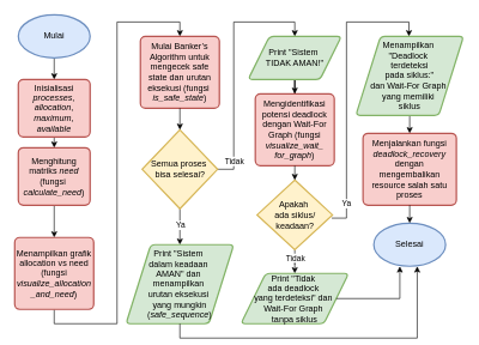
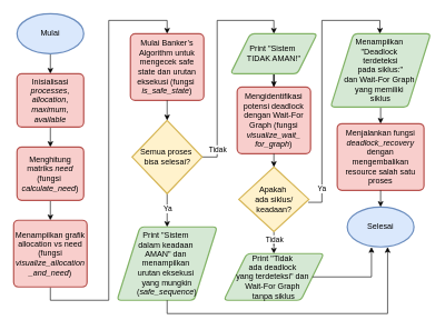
- <mxCell id="7" value="Menghitung matriks&amp;nbsp;&lt;i&gt;need &lt;/i&gt;(fungsi&amp;nbsp;&lt;div&gt;&lt;i&gt;calculate_need&lt;/i&gt;)&lt;/div&gt;" style="rounded=1;whiteSpace=wrap;html=1;absoluteArcSize=1;arcSize=14;strokeWidth=2;fillColor=#f8cecc;strokeColor=#b85450;" vertex="1" parent="1"><mxGeometry x="25" y="205" width="100" height="80" as="geometry" /></mxCell>
+ <mxCell id="7" value="Menghitung matriks&amp;nbsp;&lt;i&gt;need &lt;/i&gt;(fungsi&amp;nbsp;&lt;div&gt;&lt;i&gt;calculate_need&lt;/i&gt;)&lt;/div&gt;" style="rounded=1;whiteSpace=wrap;html=1;absoluteArcSize=1;arcSize=14;strokeWidth=2;fillColor=#f8cecc;strokeColor=#b85450;" vertex="1" parent="1"><mxGeometry x="25" y="220" width="100" height="80" as="geometry" /></mxCell>
